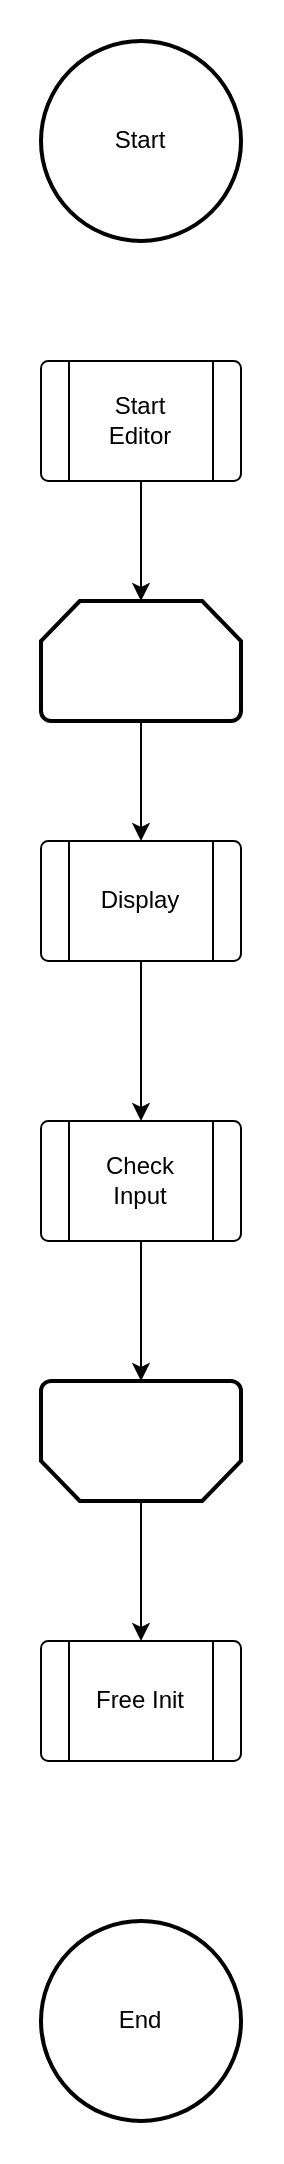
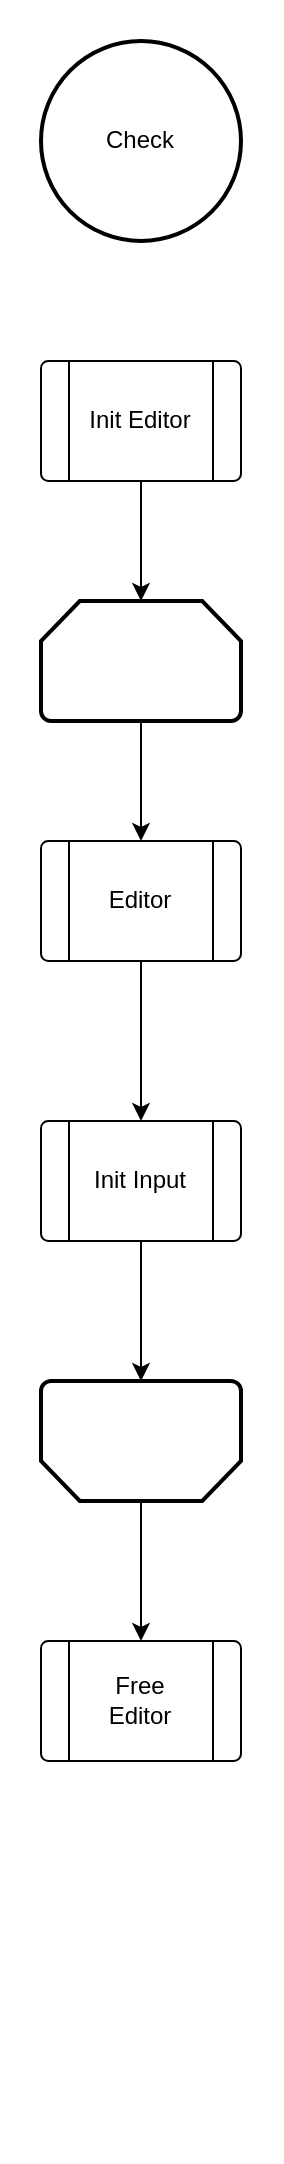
- <mxCell id="2" value="Start" style="strokeWidth=2;html=1;shape=mxgraph.flowchart.start_2;whiteSpace=wrap;" vertex="1" parent="1"><mxGeometry x="20" y="20" width="100" height="100" as="geometry" /></mxCell>
+ <mxCell id="2" value="Check" style="strokeWidth=2;html=1;shape=mxgraph.flowchart.start_2;whiteSpace=wrap;" vertex="1" parent="1"><mxGeometry x="20" y="20" width="100" height="100" as="geometry" /></mxCell>
- <mxCell id="5" value="Start Editor" style="text;html=1;strokeColor=none;fillColor=none;align=center;verticalAlign=middle;whiteSpace=wrap;rounded=0;" vertex="1" parent="1"><mxGeometry x="40" y="180" width="60" height="60" as="geometry" /></mxCell>
+ <mxCell id="5" value="Init Editor" style="text;html=1;strokeColor=none;fillColor=none;align=center;verticalAlign=middle;whiteSpace=wrap;rounded=0;" vertex="1" parent="1"><mxGeometry x="40" y="180" width="60" height="60" as="geometry" /></mxCell>
- <mxCell id="10" value="Display" style="text;html=1;strokeColor=none;fillColor=none;align=center;verticalAlign=middle;whiteSpace=wrap;rounded=0;" vertex="1" parent="1"><mxGeometry x="40" y="420" width="60" height="60" as="geometry" /></mxCell>
+ <mxCell id="10" value="Editor" style="text;html=1;strokeColor=none;fillColor=none;align=center;verticalAlign=middle;whiteSpace=wrap;rounded=0;" vertex="1" parent="1"><mxGeometry x="40" y="420" width="60" height="60" as="geometry" /></mxCell>
- <mxCell id="13" value="Check Input" style="text;html=1;strokeColor=none;fillColor=none;align=center;verticalAlign=middle;whiteSpace=wrap;rounded=0;" vertex="1" parent="1"><mxGeometry x="40" y="560" width="60" height="60" as="geometry" /></mxCell>
+ <mxCell id="13" value="Init Input" style="text;html=1;strokeColor=none;fillColor=none;align=center;verticalAlign=middle;whiteSpace=wrap;rounded=0;" vertex="1" parent="1"><mxGeometry x="40" y="560" width="60" height="60" as="geometry" /></mxCell>
- <mxCell id="17" value="Free Init" style="text;html=1;strokeColor=none;fillColor=none;align=center;verticalAlign=middle;whiteSpace=wrap;rounded=0;" vertex="1" parent="1"><mxGeometry x="40" y="820" width="60" height="60" as="geometry" /></mxCell>
+ <mxCell id="17" value="Free Editor" style="text;html=1;strokeColor=none;fillColor=none;align=center;verticalAlign=middle;whiteSpace=wrap;rounded=0;" vertex="1" parent="1"><mxGeometry x="40" y="820" width="60" height="60" as="geometry" /></mxCell>
- <mxCell id="18" value="End" style="strokeWidth=2;html=1;shape=mxgraph.flowchart.start_2;whiteSpace=wrap;" vertex="1" parent="1"><mxGeometry x="20" y="960" width="100" height="100" as="geometry" /></mxCell>
